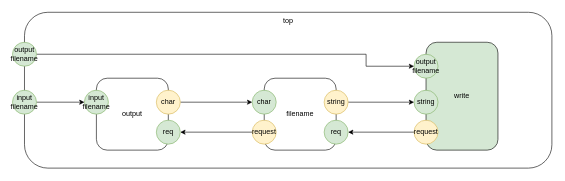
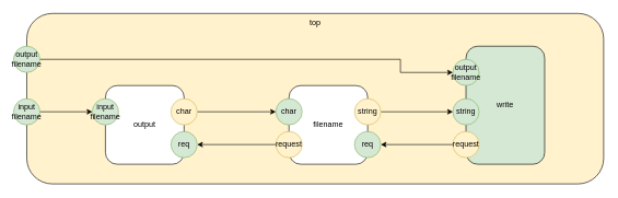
- <mxCell id="2" value="top" style="rounded=1;whiteSpace=wrap;html=1;horizontal=1;verticalAlign=top;" parent="1" vertex="1"><mxGeometry x="40" y="20" width="880" height="260" as="geometry" /></mxCell>
+ <mxCell id="2" value="top" style="rounded=1;whiteSpace=wrap;html=1;horizontal=1;verticalAlign=top;fillColor=#fff2cc;" parent="1" vertex="1"><mxGeometry x="40" y="20" width="880" height="260" as="geometry" /></mxCell>
